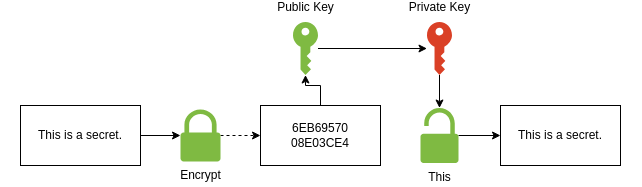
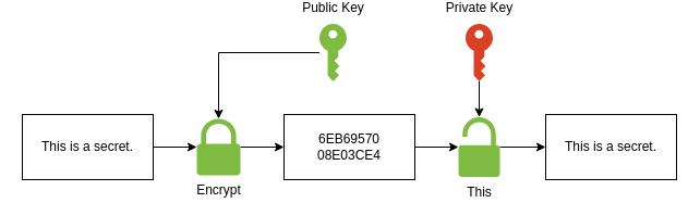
- <mxCell id="4" style="edgeStyle=orthogonalEdgeStyle;rounded=0;html=1;jettySize=auto;orthogonalLoop=1;fontSize=12;" edge="1" parent="1" source="5" target="3"><mxGeometry relative="1" as="geometry"><mxPoint x="182.5" y="115" as="targetPoint" /></mxGeometry></mxCell>
+ <mxCell id="4" style="edgeStyle=orthogonalEdgeStyle;rounded=0;html=1;jettySize=auto;orthogonalLoop=1;fontSize=12;" edge="1" parent="1" source="5" target="9"><mxGeometry relative="1" as="geometry"><mxPoint x="182.5" y="115" as="targetPoint" /></mxGeometry></mxCell>
- <mxCell id="12" style="edgeStyle=orthogonalEdgeStyle;rounded=0;html=1;jettySize=auto;orthogonalLoop=1;fontSize=12;" edge="1" parent="1" source="13" target="5"><mxGeometry relative="1" as="geometry" /></mxCell>
+ <mxCell id="12" style="edgeStyle=orthogonalEdgeStyle;rounded=0;html=1;jettySize=auto;orthogonalLoop=1;fontSize=12;" edge="1" parent="1" source="13" target="11"><mxGeometry relative="1" as="geometry" /></mxCell>
- <mxCell id="8" style="edgeStyle=orthogonalEdgeStyle;rounded=0;html=1;entryX=0;entryY=0.5;jettySize=auto;orthogonalLoop=1;fontSize=12;dashed=1;" edge="1" parent="1" source="9" target="13"><mxGeometry relative="1" as="geometry" /></mxCell>
+ <mxCell id="8" style="edgeStyle=orthogonalEdgeStyle;rounded=0;html=1;entryX=0;entryY=0.5;jettySize=auto;orthogonalLoop=1;fontSize=12;" edge="1" parent="1" source="9" target="13"><mxGeometry relative="1" as="geometry" /></mxCell>
